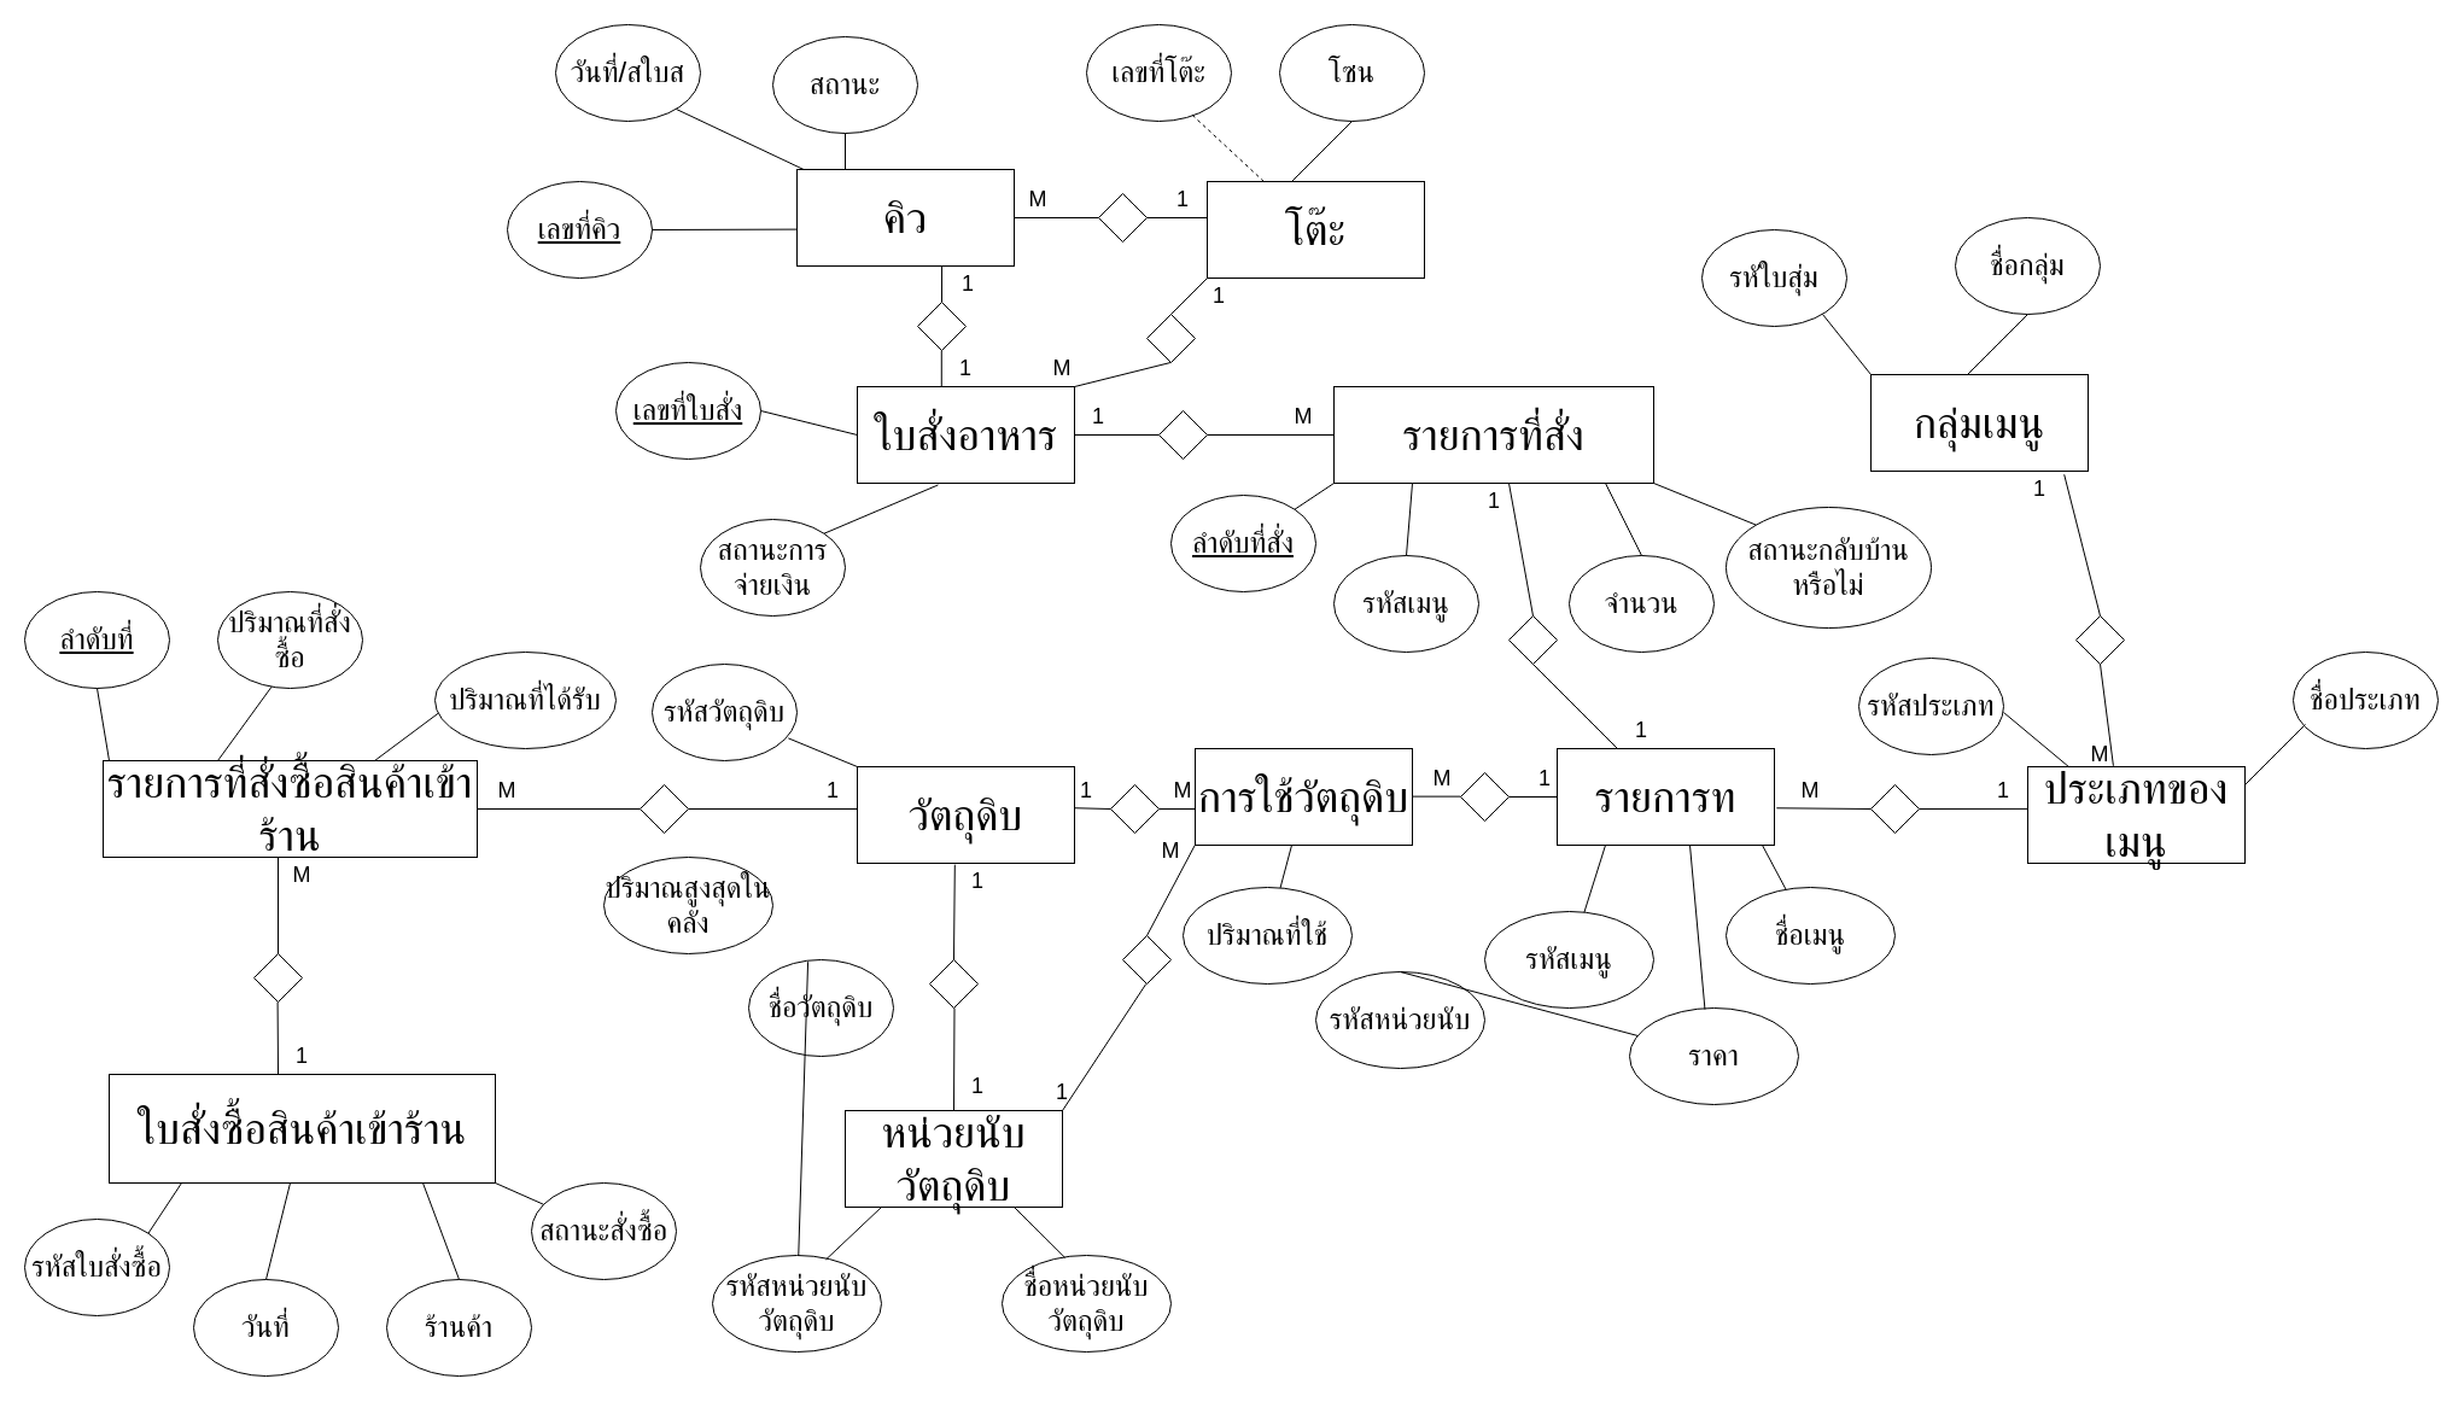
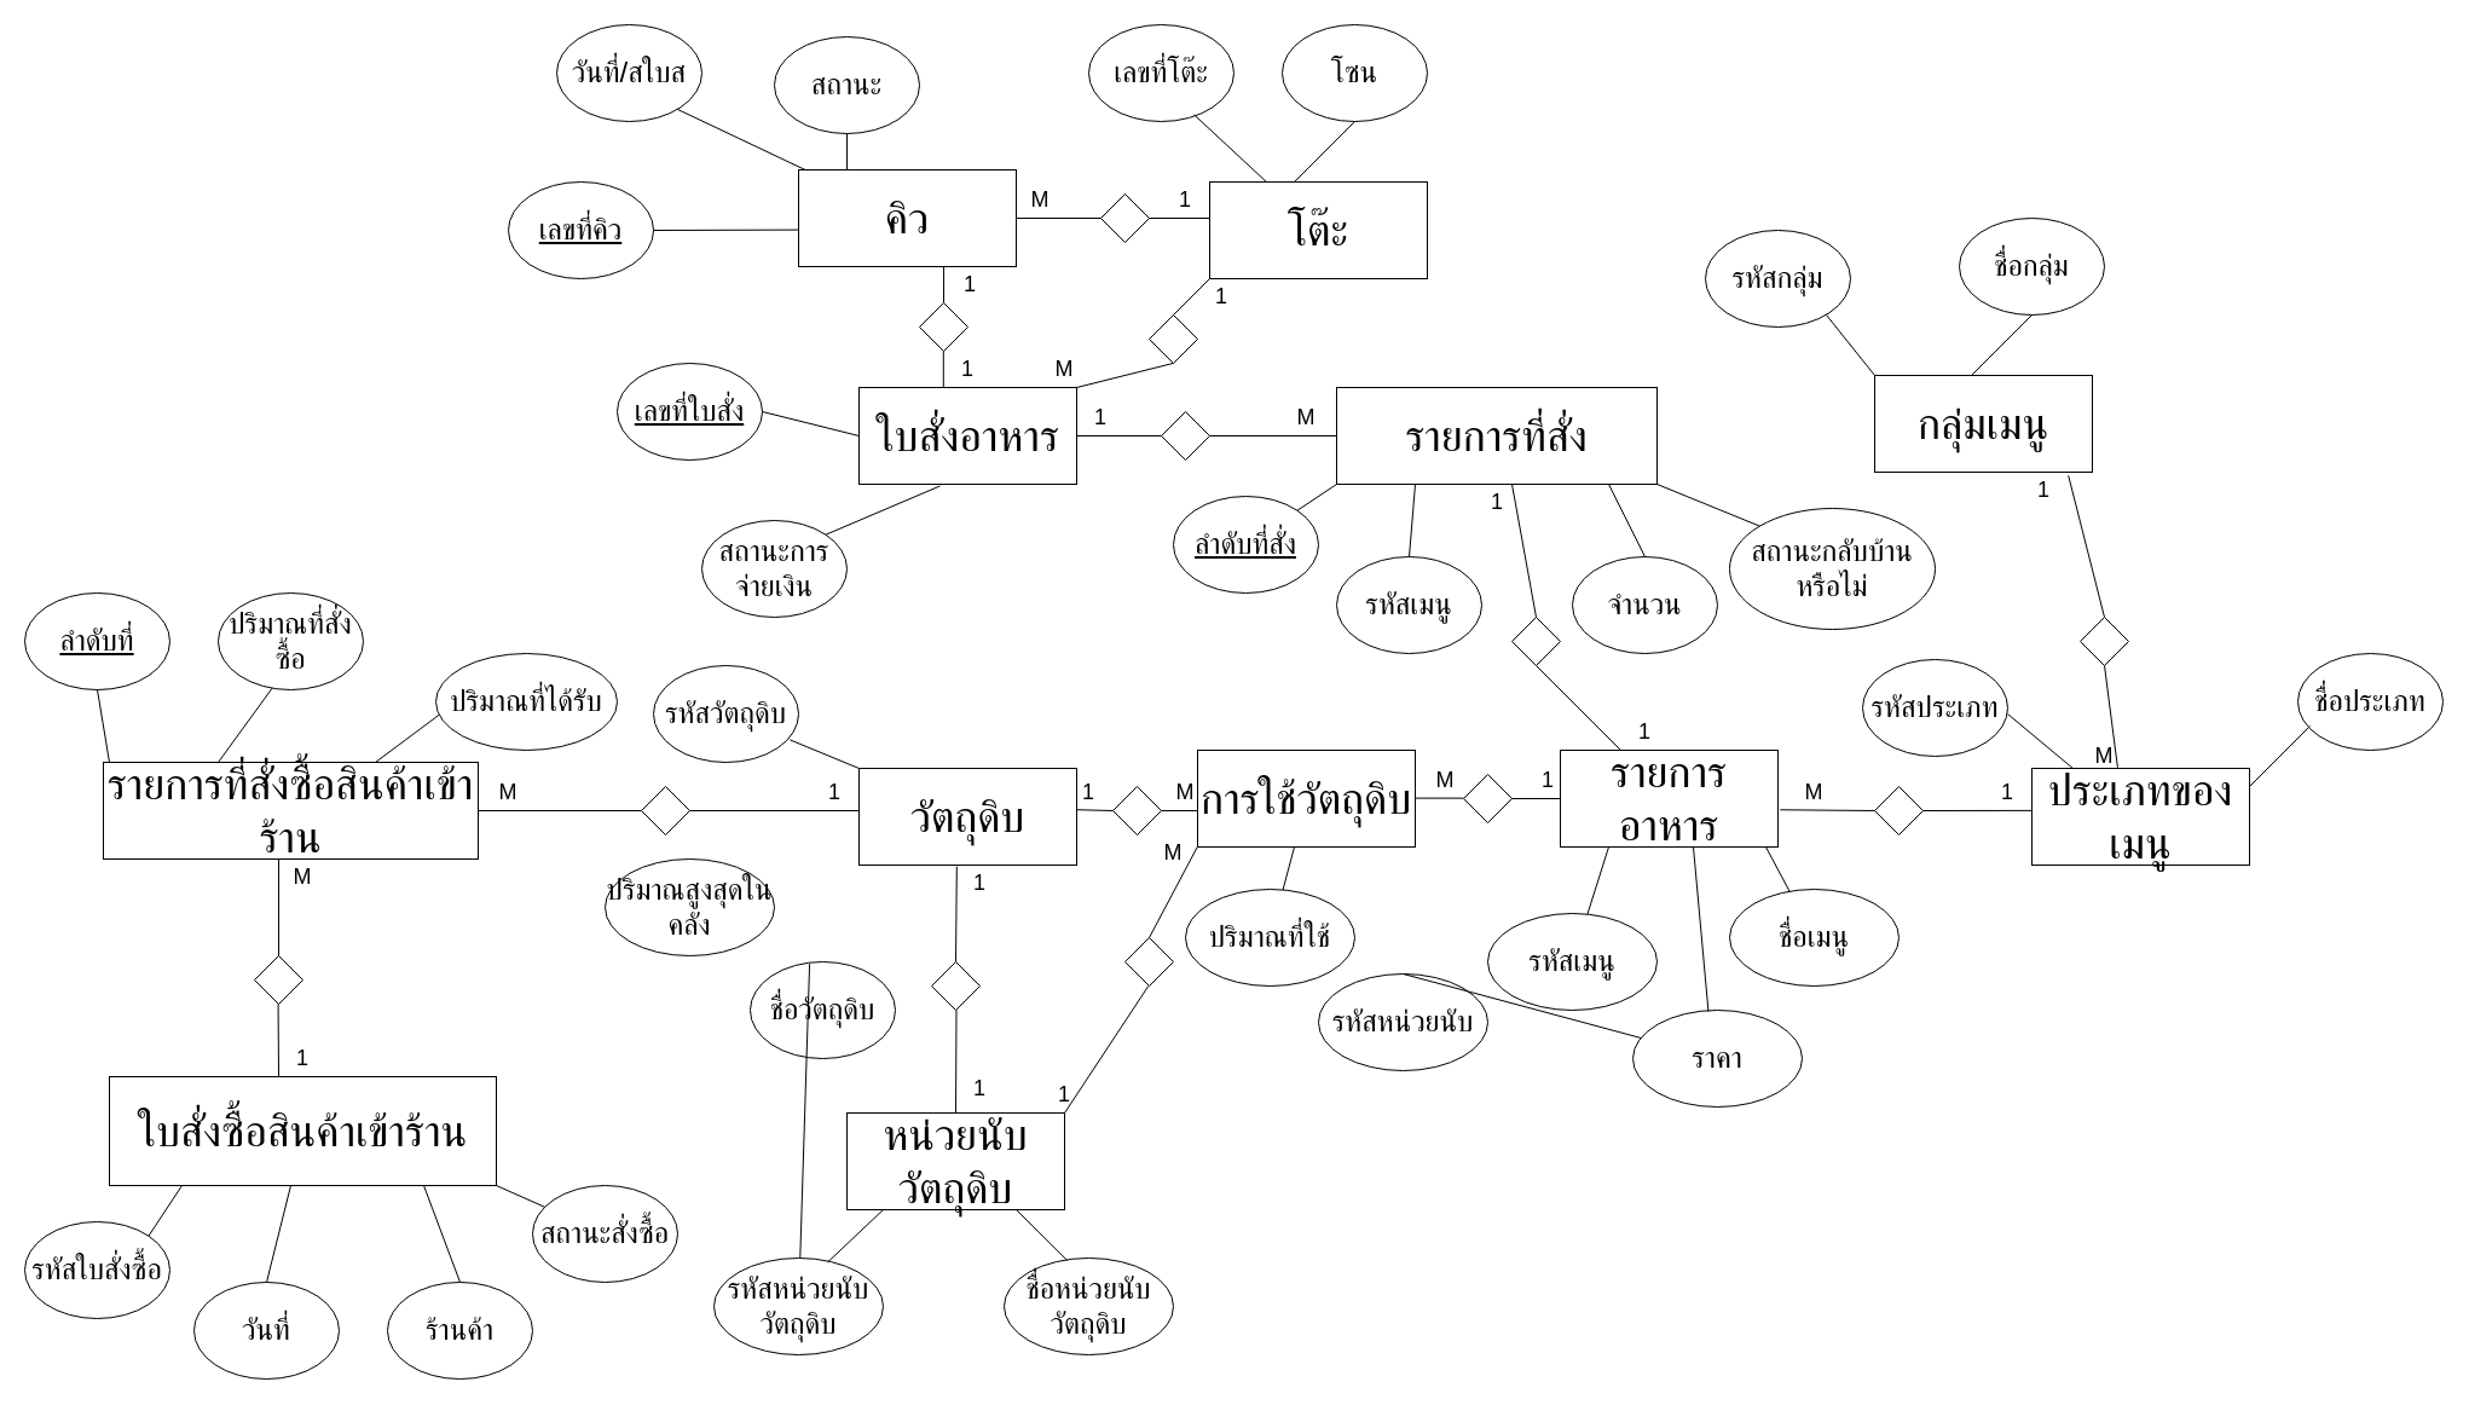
- <mxCell id="86" value="" style="endArrow=none;html=1;rounded=0;entryX=0.726;entryY=0.93;entryDx=0;entryDy=0;entryPerimeter=0;dashed=1;" parent="1" source="33" target="34" edge="1"><mxGeometry width="50" height="50" relative="1" as="geometry"><mxPoint x="940" y="140" as="sourcePoint" /><mxPoint x="990" y="90" as="targetPoint" /></mxGeometry></mxCell>
+ <mxCell id="86" value="" style="endArrow=none;html=1;rounded=0;entryX=0.726;entryY=0.93;entryDx=0;entryDy=0;entryPerimeter=0;" parent="1" source="33" target="34" edge="1"><mxGeometry width="50" height="50" relative="1" as="geometry"><mxPoint x="940" y="140" as="sourcePoint" /><mxPoint x="990" y="90" as="targetPoint" /></mxGeometry></mxCell>
- <mxCell id="21" value="&lt;font style=&quot;font-size: 24px;&quot;&gt;รหัใบสุ่ม&lt;/font&gt;" style="ellipse;whiteSpace=wrap;html=1;" parent="1" vertex="1"><mxGeometry x="1410" y="190" width="120" height="80" as="geometry" /></mxCell>
+ <mxCell id="21" value="&lt;font style=&quot;font-size: 24px;&quot;&gt;รหัสกลุ่ม&lt;/font&gt;" style="ellipse;whiteSpace=wrap;html=1;" parent="1" vertex="1"><mxGeometry x="1410" y="190" width="120" height="80" as="geometry" /></mxCell>
- <mxCell id="18" value="&lt;font style=&quot;font-size: 36px;&quot;&gt;รายการท&lt;/font&gt;" style="rounded=0;whiteSpace=wrap;html=1;" parent="1" vertex="1"><mxGeometry x="1290" y="620" width="180" height="80" as="geometry" /></mxCell>
+ <mxCell id="18" value="&lt;font style=&quot;font-size: 36px;&quot;&gt;รายการอาหาร&lt;/font&gt;" style="rounded=0;whiteSpace=wrap;html=1;" parent="1" vertex="1"><mxGeometry x="1290" y="620" width="180" height="80" as="geometry" /></mxCell>
